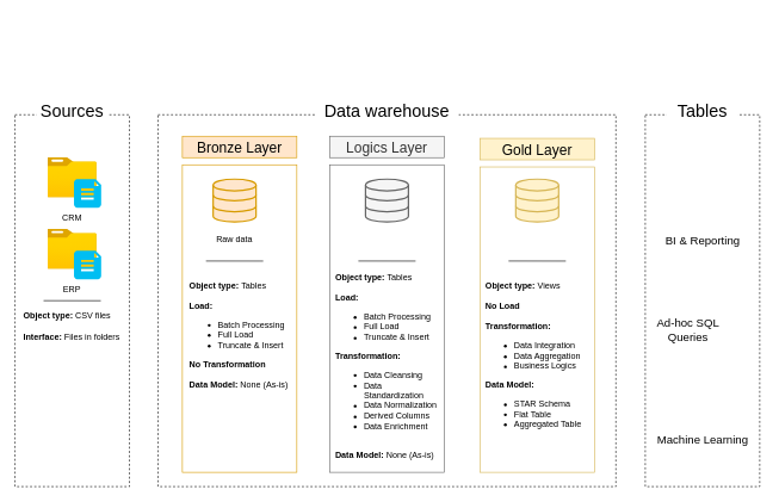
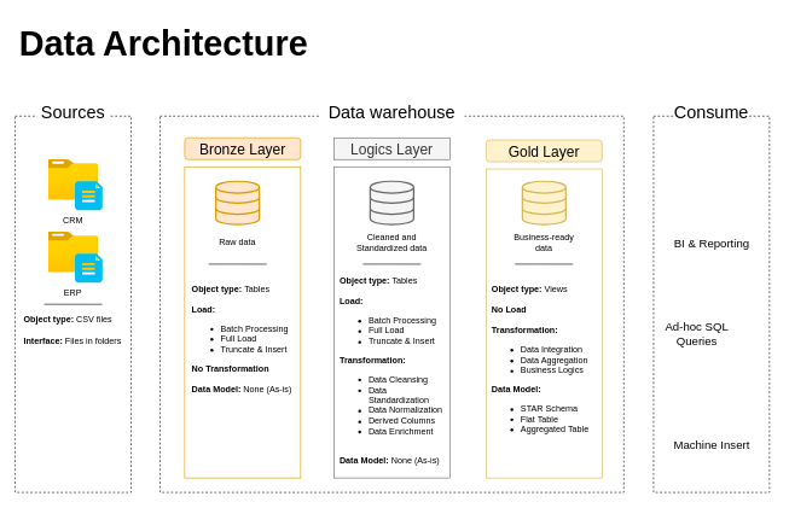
+ <mxCell id="3" value="Data Architecture" style="text;html=1;align=center;verticalAlign=middle;whiteSpace=wrap;rounded=0;fontSize=48;fontStyle=1" vertex="1" parent="1"><mxGeometry x="20" y="40" width="410" height="40" as="geometry" /></mxCell>
- <mxCell id="7" value="Tables" style="text;html=1;align=center;verticalAlign=middle;whiteSpace=wrap;rounded=0;fontSize=24;fontStyle=0;fillColor=default;fillStyle=solid;" vertex="1" parent="1"><mxGeometry x="931" y="140" width="100" height="30" as="geometry" /></mxCell>
+ <mxCell id="7" value="Consume" style="text;html=1;align=center;verticalAlign=middle;whiteSpace=wrap;rounded=0;fontSize=24;fontStyle=0;fillColor=default;fillStyle=solid;" vertex="1" parent="1"><mxGeometry x="931" y="140" width="100" height="30" as="geometry" /></mxCell>
- <mxCell id="9" value="&lt;font style=&quot;font-size: 20px;&quot;&gt;Bronze Layer&lt;/font&gt;" style="rounded=0;whiteSpace=wrap;html=1;strokeColor=#d79b00;fillColor=#ffe6cc;" vertex="1" parent="1"><mxGeometry x="254" y="190" width="160" height="30" as="geometry" /></mxCell>
+ <mxCell id="9" value="&lt;font style=&quot;font-size: 20px;&quot;&gt;Bronze Layer&lt;/font&gt;" style="whiteSpace=wrap;html=1;strokeColor=#d79b00;fillColor=#ffe6cc;rounded=1;" vertex="1" parent="1"><mxGeometry x="254" y="190" width="160" height="30" as="geometry" /></mxCell>
- <mxCell id="13" value="&lt;font style=&quot;font-size: 20px;&quot;&gt;Gold Layer&lt;/font&gt;" style="rounded=0;whiteSpace=wrap;html=1;strokeColor=#d6b656;fillColor=#fff2cc;" vertex="1" parent="1"><mxGeometry x="670" y="193" width="160" height="30" as="geometry" /></mxCell>
+ <mxCell id="13" value="&lt;font style=&quot;font-size: 20px;&quot;&gt;Gold Layer&lt;/font&gt;" style="whiteSpace=wrap;html=1;strokeColor=#d6b656;fillColor=#fff2cc;rounded=1;" vertex="1" parent="1"><mxGeometry x="670" y="193" width="160" height="30" as="geometry" /></mxCell>
+ <mxCell id="27" value="Cleaned and Standardized data" style="text;html=1;align=center;verticalAlign=middle;whiteSpace=wrap;rounded=0;fillColor=default;" vertex="1" parent="1"><mxGeometry x="485" y="320" width="110" height="30" as="geometry" /></mxCell>
+ <mxCell id="28" value="Business-ready data" style="text;html=1;align=center;verticalAlign=middle;whiteSpace=wrap;rounded=0;fillColor=default;" vertex="1" parent="1"><mxGeometry x="695" y="320" width="110" height="30" as="geometry" /></mxCell>
- <mxCell id="41" value="&lt;font style=&quot;font-size: 16px;&quot;&gt;Machine Learning&lt;/font&gt;" style="text;html=1;align=center;verticalAlign=middle;whiteSpace=wrap;rounded=0;fontSize=18;fontStyle=0" vertex="1" parent="1"><mxGeometry x="912.63" y="600" width="136.75" height="30" as="geometry" /></mxCell>
+ <mxCell id="41" value="&lt;font style=&quot;font-size: 16px;&quot;&gt;Machine Insert&lt;/font&gt;" style="text;html=1;align=center;verticalAlign=middle;whiteSpace=wrap;rounded=0;fontSize=18;fontStyle=0" vertex="1" parent="1"><mxGeometry x="912.63" y="600" width="136.75" height="30" as="geometry" /></mxCell>
